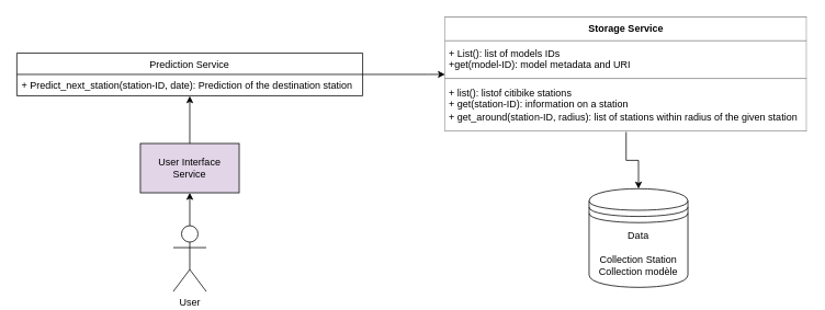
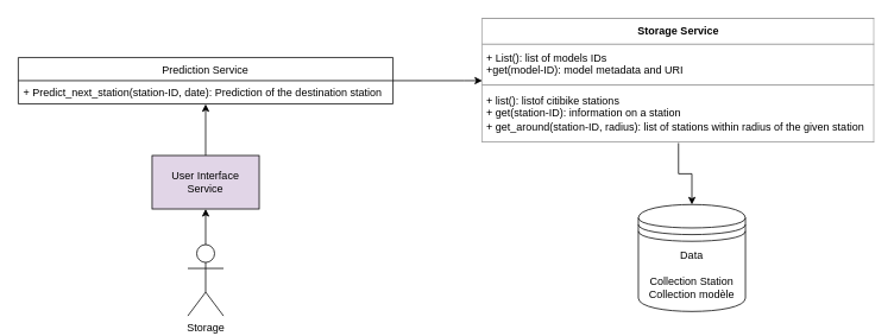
- <mxCell id="2" value="User" style="shape=umlActor;verticalLabelPosition=bottom;labelBackgroundColor=#ffffff;verticalAlign=top;html=1;outlineConnect=0;" vertex="1" parent="1"><mxGeometry x="210" y="274" width="40" height="80" as="geometry" /></mxCell>
+ <mxCell id="2" value="Storage" style="shape=umlActor;verticalLabelPosition=bottom;labelBackgroundColor=#ffffff;verticalAlign=top;html=1;outlineConnect=0;" vertex="1" parent="1"><mxGeometry x="210" y="274" width="40" height="80" as="geometry" /></mxCell>
